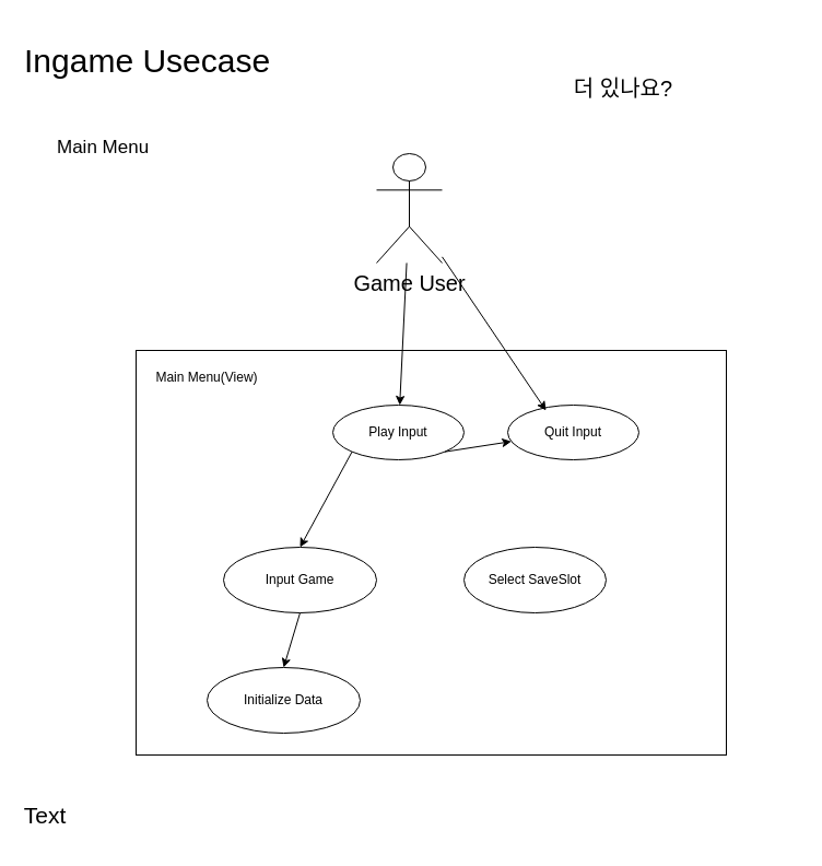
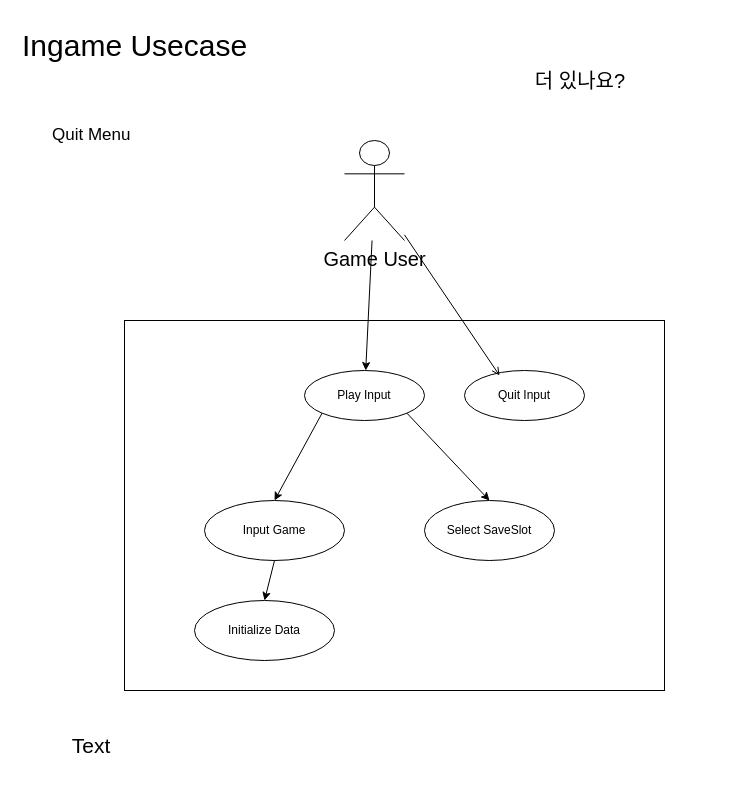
- <mxCell id="4" value="Ingame Usecase" style="text;html=1;align=left;verticalAlign=middle;whiteSpace=wrap;rounded=0;fontSize=30;" parent="1" vertex="1"><mxGeometry x="20" y="40" width="260" height="30" as="geometry" /></mxCell>
+ <mxCell id="4" value="Ingame Usecase" style="text;html=1;align=left;verticalAlign=middle;whiteSpace=wrap;rounded=0;fontSize=30;" parent="1" vertex="1"><mxGeometry x="20" y="30" width="260" height="30" as="geometry" /></mxCell>
- <mxCell id="10" value="&lt;span style=&quot;font-size: 20px;&quot;&gt;더 있나요?&lt;/span&gt;" style="text;html=1;align=center;verticalAlign=middle;whiteSpace=wrap;rounded=0;" parent="1" vertex="1"><mxGeometry x="420" y="20" width="300" height="120" as="geometry" /></mxCell>
+ <mxCell id="10" value="&lt;span style=&quot;font-size: 20px;&quot;&gt;더 있나요?&lt;/span&gt;" style="text;html=1;align=center;verticalAlign=middle;whiteSpace=wrap;rounded=0;" parent="1" vertex="1"><mxGeometry x="430" y="20" width="300" height="120" as="geometry" /></mxCell>
- <mxCell id="11" value="Main Menu" style="text;html=1;align=left;verticalAlign=middle;whiteSpace=wrap;rounded=0;fontSize=17;" parent="1" vertex="1"><mxGeometry x="50" y="120" width="160" height="30" as="geometry" /></mxCell>
+ <mxCell id="11" value="Quit Menu" style="text;html=1;align=left;verticalAlign=middle;whiteSpace=wrap;rounded=0;fontSize=17;" parent="1" vertex="1"><mxGeometry x="50" y="120" width="160" height="30" as="geometry" /></mxCell>
- <mxCell id="7" value="Main Menu(View)" style="text;html=1;align=center;verticalAlign=middle;whiteSpace=wrap;rounded=0;" parent="1" vertex="1"><mxGeometry x="134" y="330" width="110" height="30" as="geometry" /></mxCell>
- <mxCell id="9" value="" style="endArrow=classic;html=1;rounded=0;entryX=0.292;entryY=0.1;entryDx=0;entryDy=0;entryPerimeter=0;" parent="1" source="3" target="6" edge="1"><mxGeometry width="50" height="50" relative="1" as="geometry"><mxPoint x="381" y="250" as="sourcePoint" /><mxPoint x="374" y="370" as="targetPoint" /></mxGeometry></mxCell>
+ <mxCell id="9" value="" style="endArrow=open;html=1;rounded=0;entryX=0.292;entryY=0.1;entryDx=0;entryDy=0;entryPerimeter=0;" parent="1" source="3" target="6" edge="1"><mxGeometry width="50" height="50" relative="1" as="geometry"><mxPoint x="381" y="250" as="sourcePoint" /><mxPoint x="374" y="370" as="targetPoint" /></mxGeometry></mxCell>
- <mxCell id="12" value="" style="endArrow=classic;html=1;rounded=0;exitX=1;exitY=1;exitDx=0;exitDy=0;" parent="1" source="5" target="6" edge="1"><mxGeometry width="50" height="50" relative="1" as="geometry"><mxPoint x="224" y="500" as="sourcePoint" /><mxPoint x="214" y="480" as="targetPoint" /></mxGeometry></mxCell>
+ <mxCell id="12" value="" style="endArrow=classic;html=1;rounded=0;exitX=1;exitY=1;exitDx=0;exitDy=0;entryX=0.5;entryY=0;entryDx=0;entryDy=0;" parent="1" source="5" target="13" edge="1"><mxGeometry width="50" height="50" relative="1" as="geometry"><mxPoint x="224" y="500" as="sourcePoint" /><mxPoint x="214" y="480" as="targetPoint" /></mxGeometry></mxCell>
- <mxCell id="16" value="&lt;span style=&quot;font-weight: normal;&quot;&gt;Initialize Data&lt;/span&gt;" style="ellipse;whiteSpace=wrap;html=1;fontStyle=1" parent="1" vertex="1"><mxGeometry x="189" y="610" width="140" height="60" as="geometry" /></mxCell>
+ <mxCell id="16" value="&lt;span style=&quot;font-weight: normal;&quot;&gt;Initialize Data&lt;/span&gt;" style="ellipse;whiteSpace=wrap;html=1;fontStyle=1" parent="1" vertex="1"><mxGeometry x="194" y="600" width="140" height="60" as="geometry" /></mxCell>
- <mxCell id="18" value="Text" style="text;html=1;align=center;verticalAlign=middle;whiteSpace=wrap;rounded=0;fontSize=21;" vertex="1" parent="1"><mxGeometry x="8" y="720" width="66" height="50" as="geometry" /></mxCell>
+ <mxCell id="18" value="Text" style="text;html=1;align=center;verticalAlign=middle;whiteSpace=wrap;rounded=0;fontSize=21;" vertex="1" parent="1"><mxGeometry x="58" y="720" width="66" height="50" as="geometry" /></mxCell>
